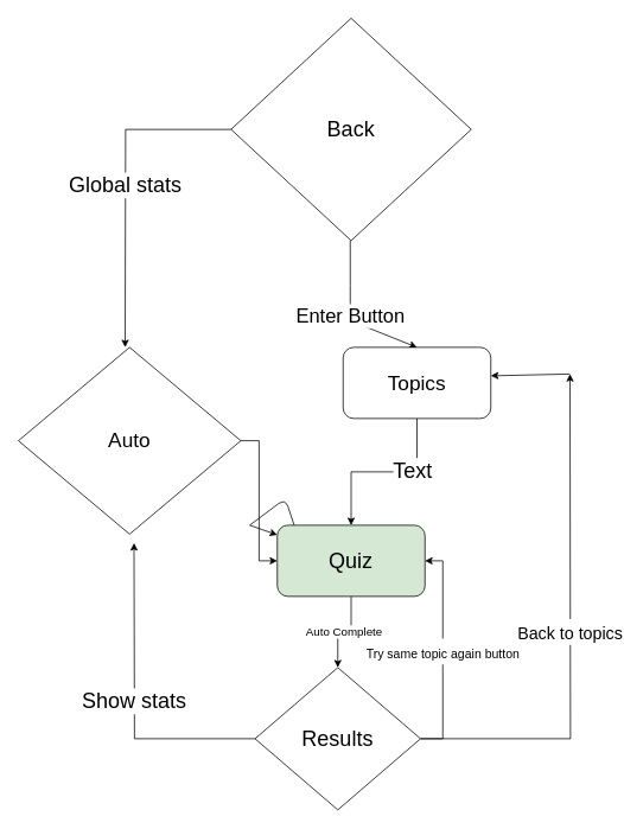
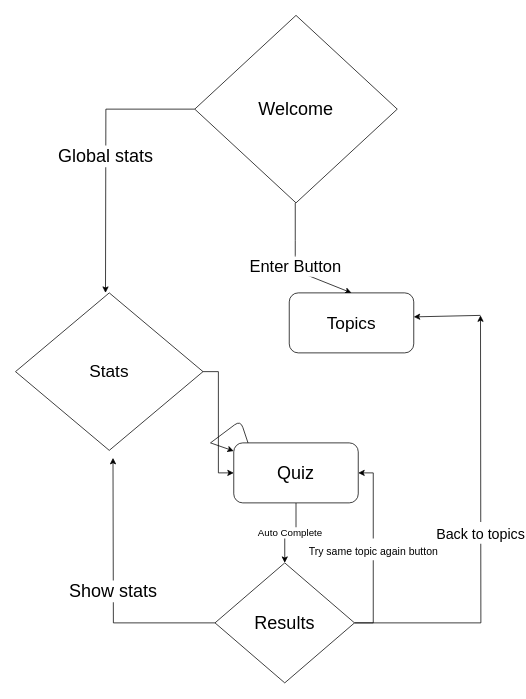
- <mxCell id="4" value="Back" style="rhombus;whiteSpace=wrap;html=1;fontSize=24;" vertex="1" parent="1"><mxGeometry x="259" width="270" height="250" as="geometry" y="20" /></mxCell>
+ <mxCell id="4" value="Welcome" style="rhombus;whiteSpace=wrap;html=1;fontSize=24;" vertex="1" parent="1"><mxGeometry x="259" width="270" height="250" as="geometry" y="20" /></mxCell>
- <mxCell id="9" value="Auto" style="rhombus;whiteSpace=wrap;html=1;fontSize=23;" vertex="1" parent="1"><mxGeometry x="20" y="390" width="250" height="210" as="geometry" /></mxCell>
+ <mxCell id="9" value="Stats" style="rhombus;whiteSpace=wrap;html=1;fontSize=23;" vertex="1" parent="1"><mxGeometry x="20" y="390" width="250" height="210" as="geometry" /></mxCell>
- <mxCell id="5" style="edgeStyle=orthogonalEdgeStyle;rounded=0;orthogonalLoop=1;jettySize=auto;html=1;fontSize=24;" edge="1" parent="1" source="7" target="11"><mxGeometry relative="1" as="geometry" /></mxCell>
- <mxCell id="6" value="Text" style="edgeLabel;html=1;align=center;verticalAlign=middle;resizable=0;points=[];fontSize=24;" vertex="1" connectable="0" parent="5"><mxGeometry x="-0.317" y="-2" relative="1" as="geometry"><mxPoint as="offset" /></mxGeometry></mxCell>
- <mxCell id="11" value="Quiz" style="rounded=1;whiteSpace=wrap;html=1;fontSize=24;fillColor=#d5e8d4;" vertex="1" parent="1"><mxGeometry x="311" y="590" width="166" height="80" as="geometry" /></mxCell>
+ <mxCell id="11" value="Quiz" style="rounded=1;whiteSpace=wrap;html=1;fontSize=24;" vertex="1" parent="1"><mxGeometry x="311" y="590" width="166" height="80" as="geometry" /></mxCell>
